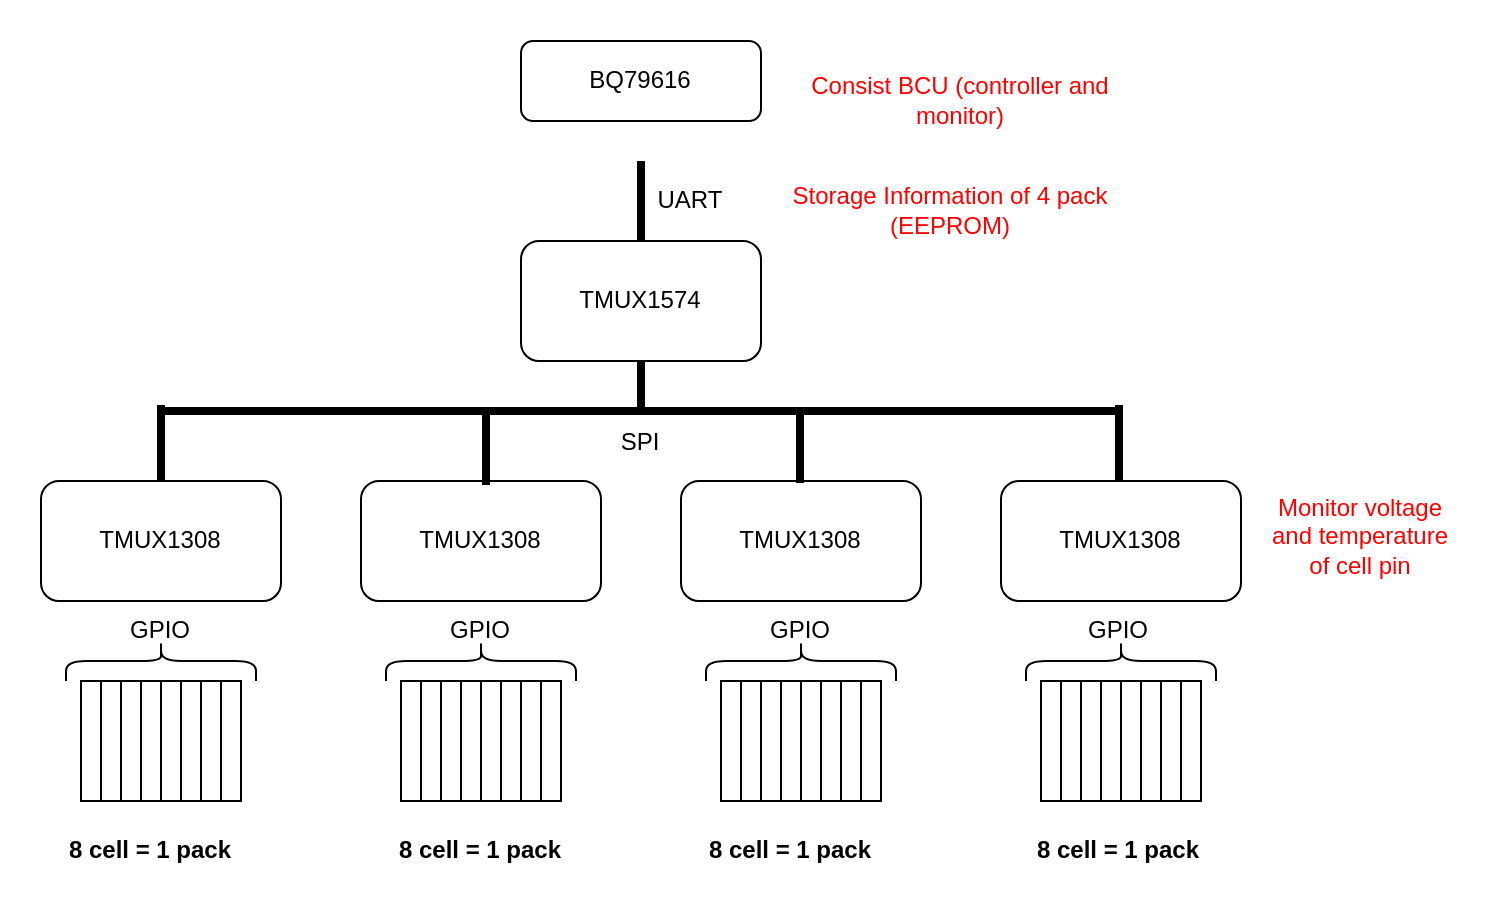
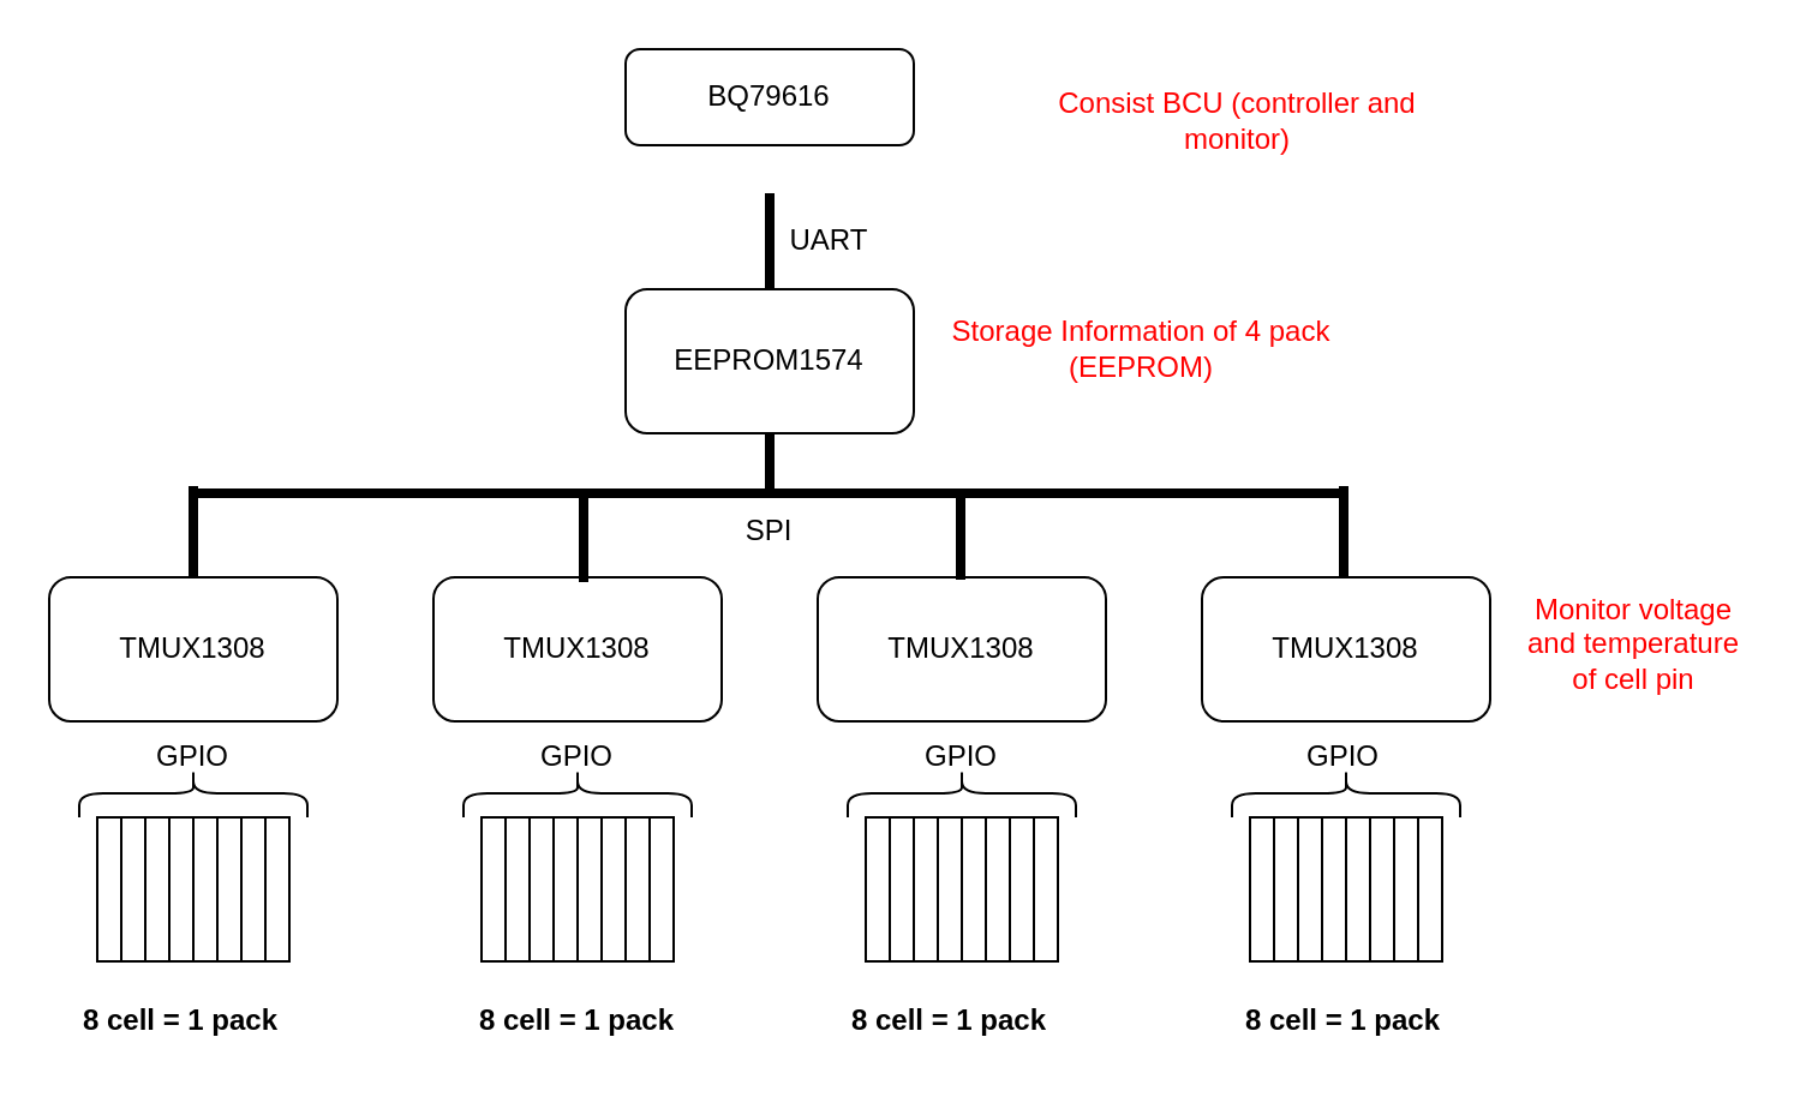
- <mxCell id="57" value="&lt;font color=&quot;#ff0000&quot;&gt;Consist BCU (controller and monitor)&lt;/font&gt;" style="text;strokeColor=none;align=center;fillColor=none;html=1;verticalAlign=middle;whiteSpace=wrap;rounded=0;" vertex="1" parent="1"><mxGeometry x="390" y="35" width="180" height="30" as="geometry" /></mxCell>
+ <mxCell id="57" value="&lt;font color=&quot;#ff0000&quot;&gt;Consist BCU (controller and monitor)&lt;/font&gt;" style="text;strokeColor=none;align=center;fillColor=none;html=1;verticalAlign=middle;whiteSpace=wrap;rounded=0;" vertex="1" parent="1"><mxGeometry x="425" y="35" width="180" height="30" as="geometry" /></mxCell>
- <mxCell id="56" value="&lt;font color=&quot;#ff0000&quot;&gt;Storage Information of 4 pack&lt;br&gt;(EEPROM)&lt;br&gt;&lt;/font&gt;" style="text;strokeColor=none;align=center;fillColor=none;html=1;verticalAlign=middle;whiteSpace=wrap;rounded=0;" vertex="1" parent="1"><mxGeometry x="390" y="90" width="170" height="30" as="geometry" /></mxCell>
+ <mxCell id="56" value="&lt;font color=&quot;#ff0000&quot;&gt;Storage Information of 4 pack&lt;br&gt;(EEPROM)&lt;br&gt;&lt;/font&gt;" style="text;strokeColor=none;align=center;fillColor=none;html=1;verticalAlign=middle;whiteSpace=wrap;rounded=0;" vertex="1" parent="1"><mxGeometry x="390" y="130" width="170" height="30" as="geometry" /></mxCell>
- <mxCell id="3" value="TMUX1574" style="rounded=1;whiteSpace=wrap;html=1;" vertex="1" parent="1"><mxGeometry x="260" y="120" width="120" height="60" as="geometry" /></mxCell>
+ <mxCell id="3" value="EEPROM1574" style="rounded=1;whiteSpace=wrap;html=1;" vertex="1" parent="1"><mxGeometry x="260" y="120" width="120" height="60" as="geometry" /></mxCell>
